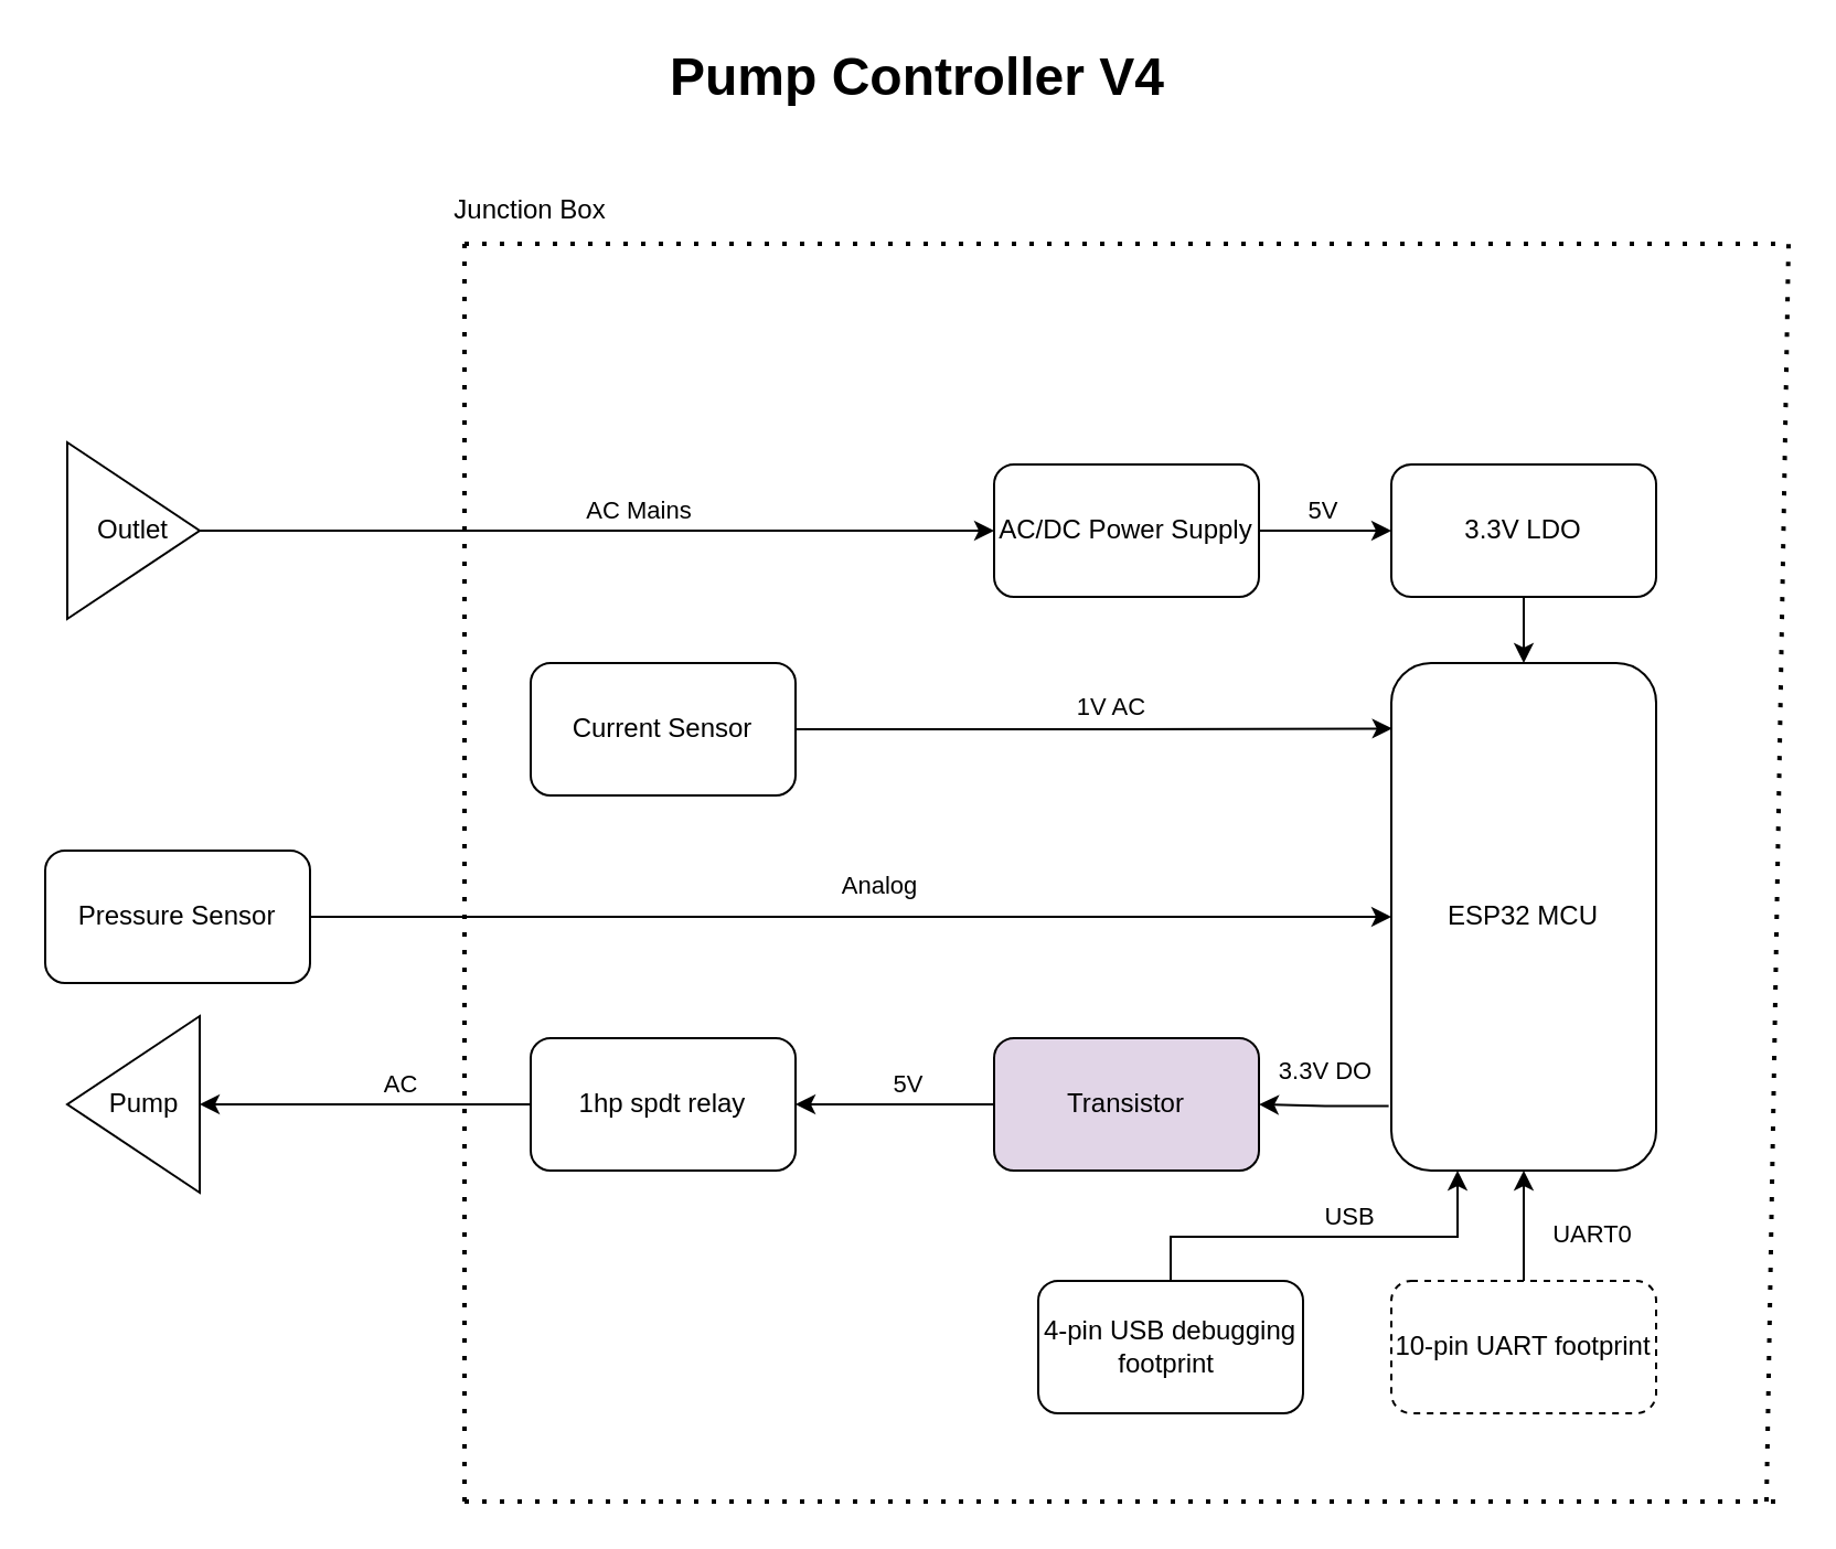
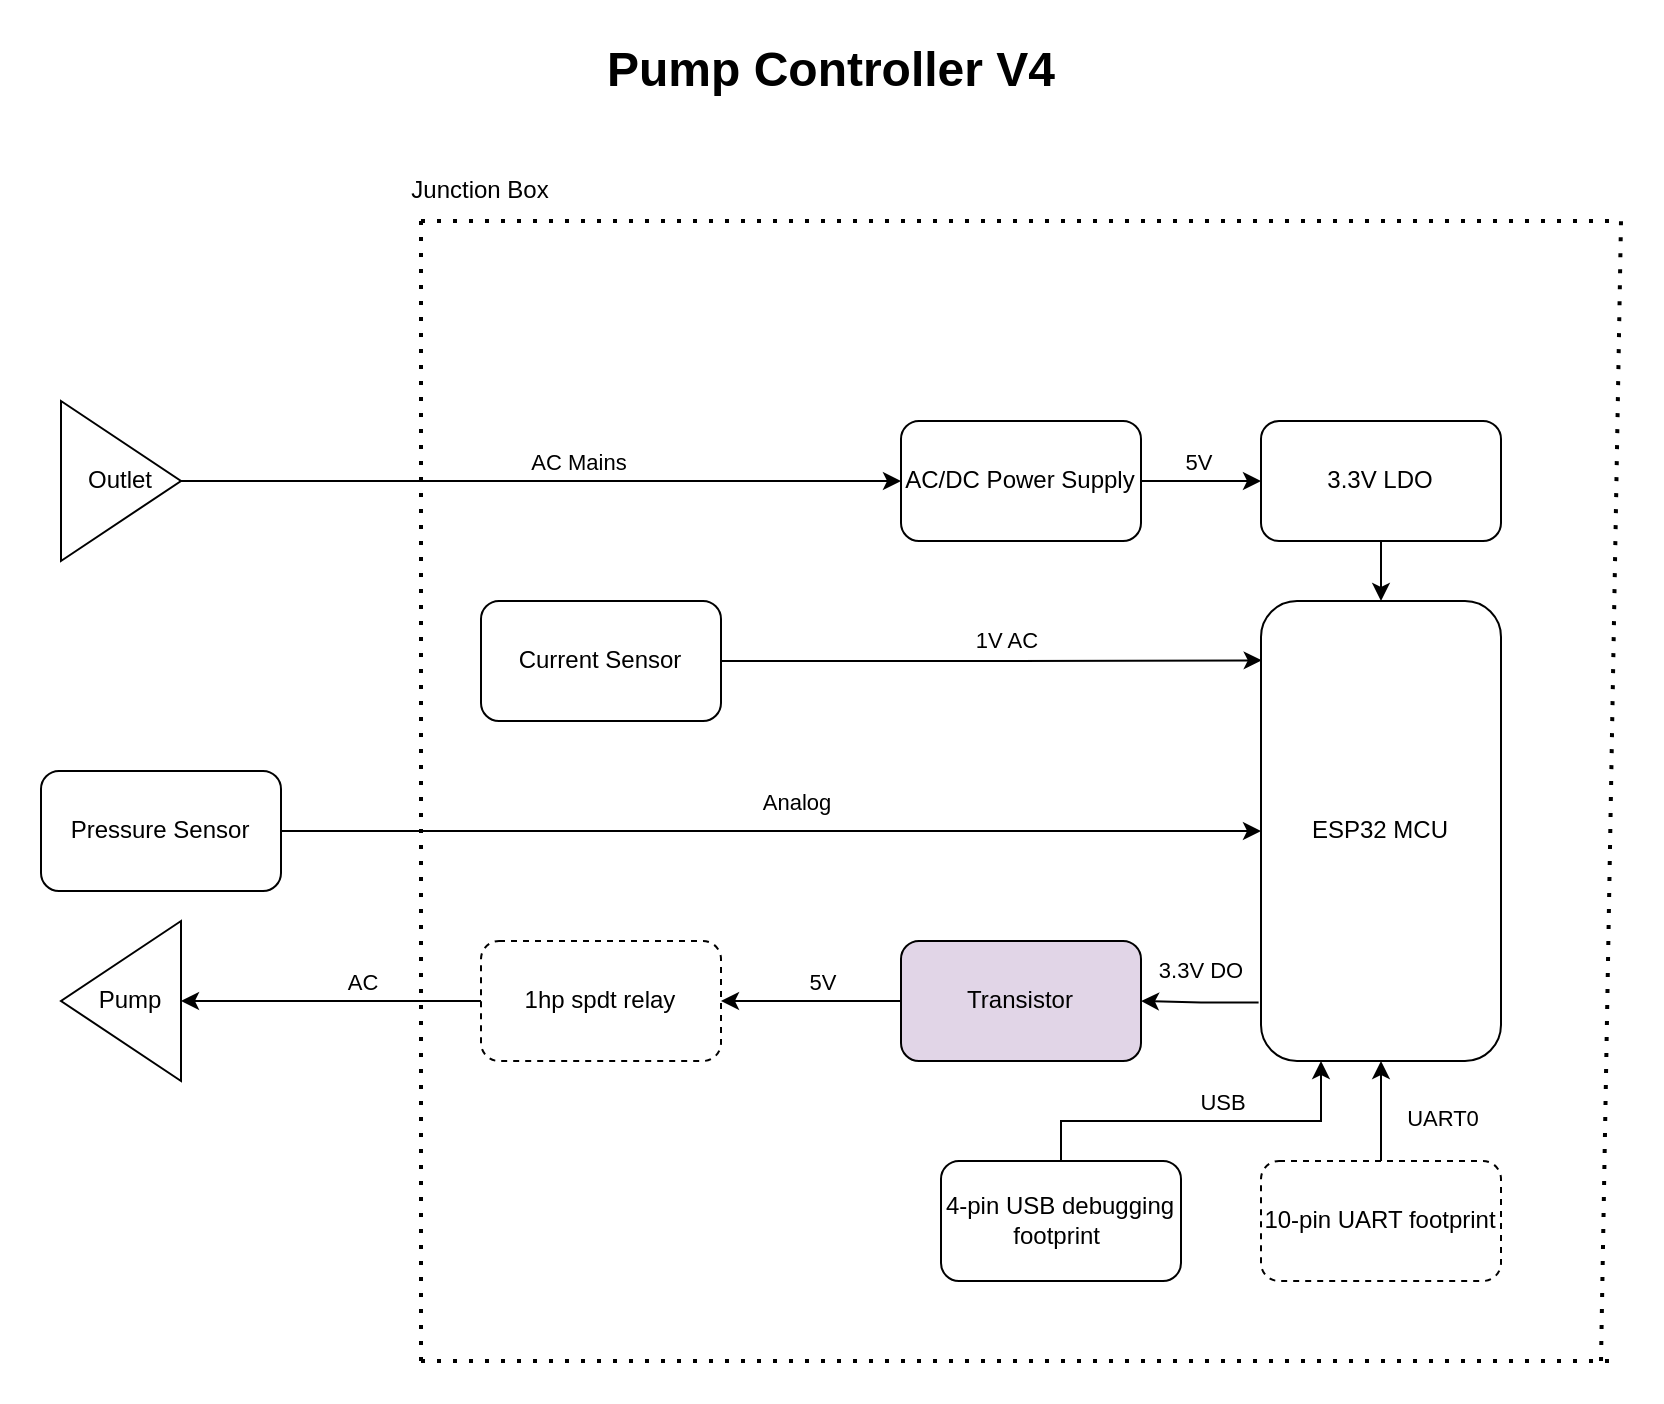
- <mxCell id="25" value="1hp spdt relay" style="rounded=1;whiteSpace=wrap;html=1;" parent="1" vertex="1"><mxGeometry x="240" y="470" width="120" height="60" as="geometry" /></mxCell>
+ <mxCell id="25" value="1hp spdt relay" style="rounded=1;whiteSpace=wrap;html=1;dashed=1;" parent="1" vertex="1"><mxGeometry x="240" y="470" width="120" height="60" as="geometry" /></mxCell>
